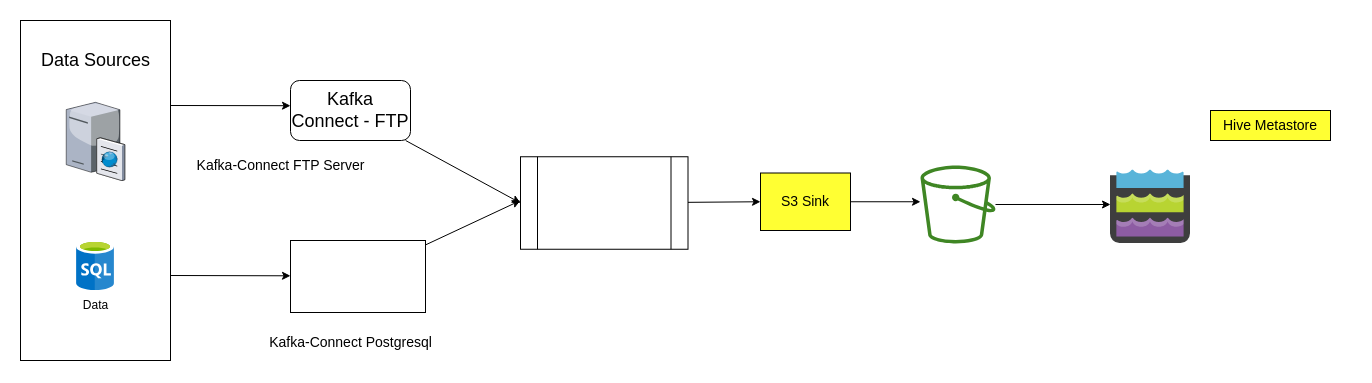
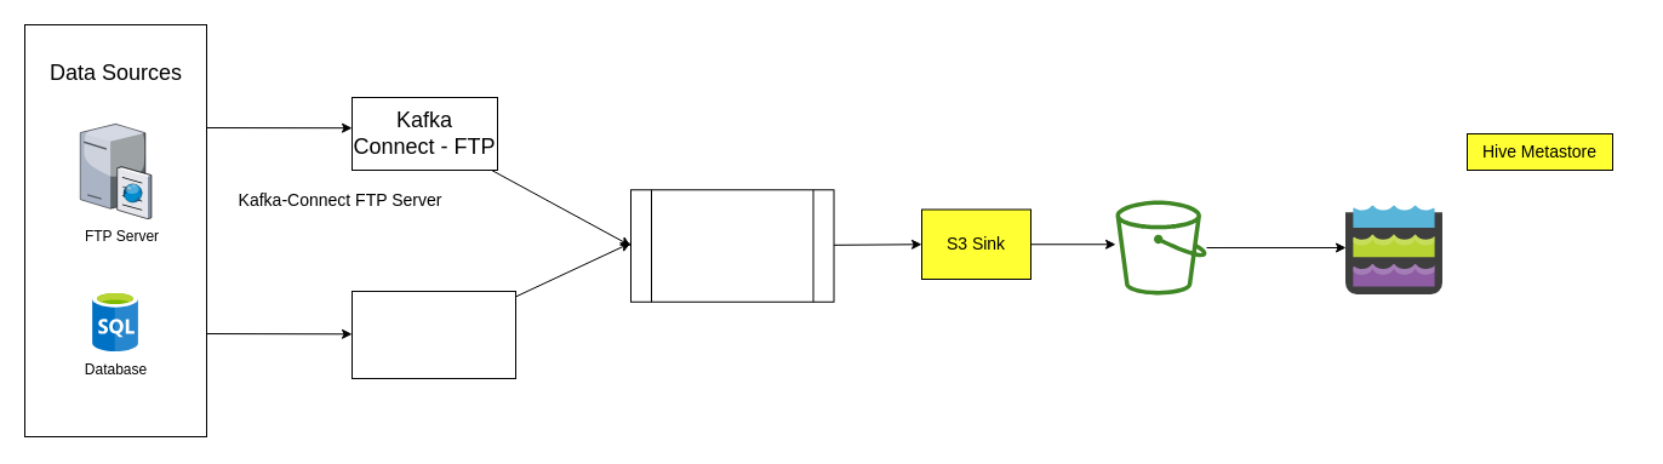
- <mxCell id="13" value="Kafka Connect - FTP" style="whiteSpace=wrap;html=1;fontSize=18;rounded=1;" vertex="1" parent="1"><mxGeometry x="290" y="80" width="120" height="60" as="geometry" /></mxCell>
+ <mxCell id="13" value="Kafka Connect - FTP" style="rounded=0;whiteSpace=wrap;html=1;fontSize=18;" vertex="1" parent="1"><mxGeometry x="290" y="80" width="120" height="60" as="geometry" /></mxCell>
+ <mxCell id="9" value="FTP Server&lt;br&gt;" style="text;html=1;align=center;verticalAlign=middle;resizable=0;points=[];autosize=1;strokeColor=none;fillColor=none;" vertex="1" parent="1"><mxGeometry x="60" y="180" width="80" height="30" as="geometry" /></mxCell>
- <mxCell id="10" value="Data&lt;br&gt;" style="text;html=1;align=center;verticalAlign=middle;resizable=0;points=[];autosize=1;strokeColor=none;fillColor=none;" vertex="1" parent="1"><mxGeometry x="60" y="290" width="70" height="30" as="geometry" /></mxCell>
+ <mxCell id="10" value="Database&lt;br&gt;" style="text;html=1;align=center;verticalAlign=middle;resizable=0;points=[];autosize=1;strokeColor=none;fillColor=none;" vertex="1" parent="1"><mxGeometry x="60" y="290" width="70" height="30" as="geometry" /></mxCell>
- <mxCell id="15" value="&lt;font style=&quot;font-size: 14px;&quot;&gt;Kafka-Connect Postgresql&lt;/font&gt;" style="text;html=1;align=center;verticalAlign=middle;resizable=0;points=[];autosize=1;strokeColor=none;fillColor=none;fontSize=18;" vertex="1" parent="1"><mxGeometry x="255" y="321" width="190" height="40" as="geometry" /></mxCell>
